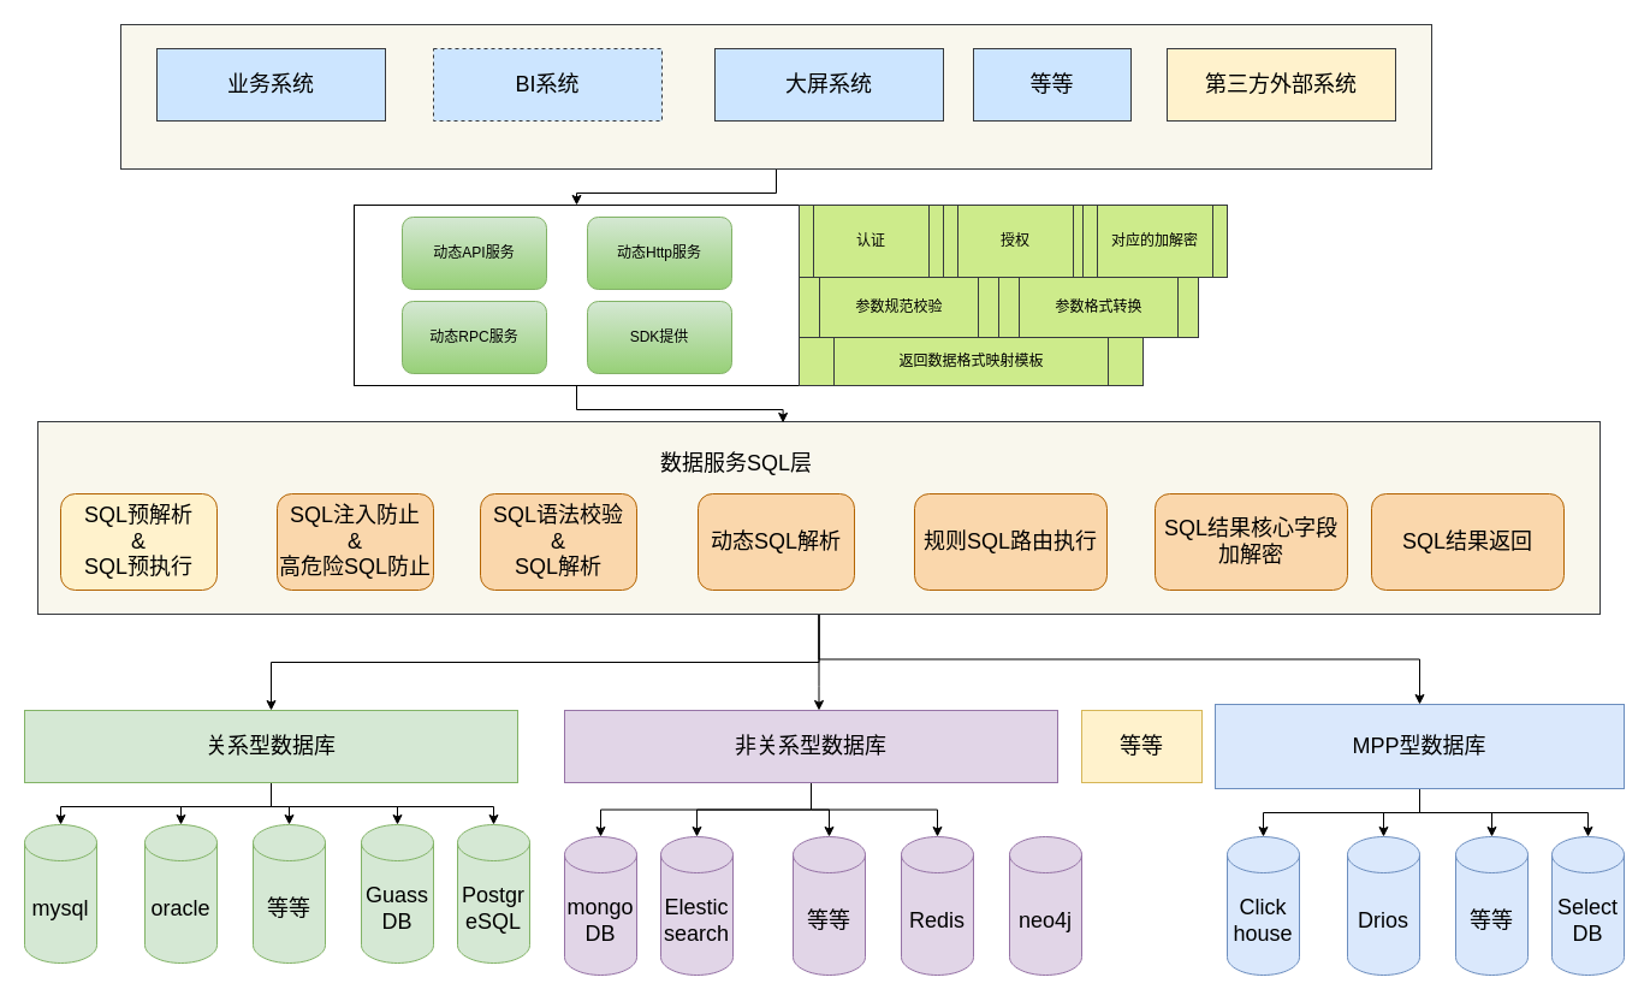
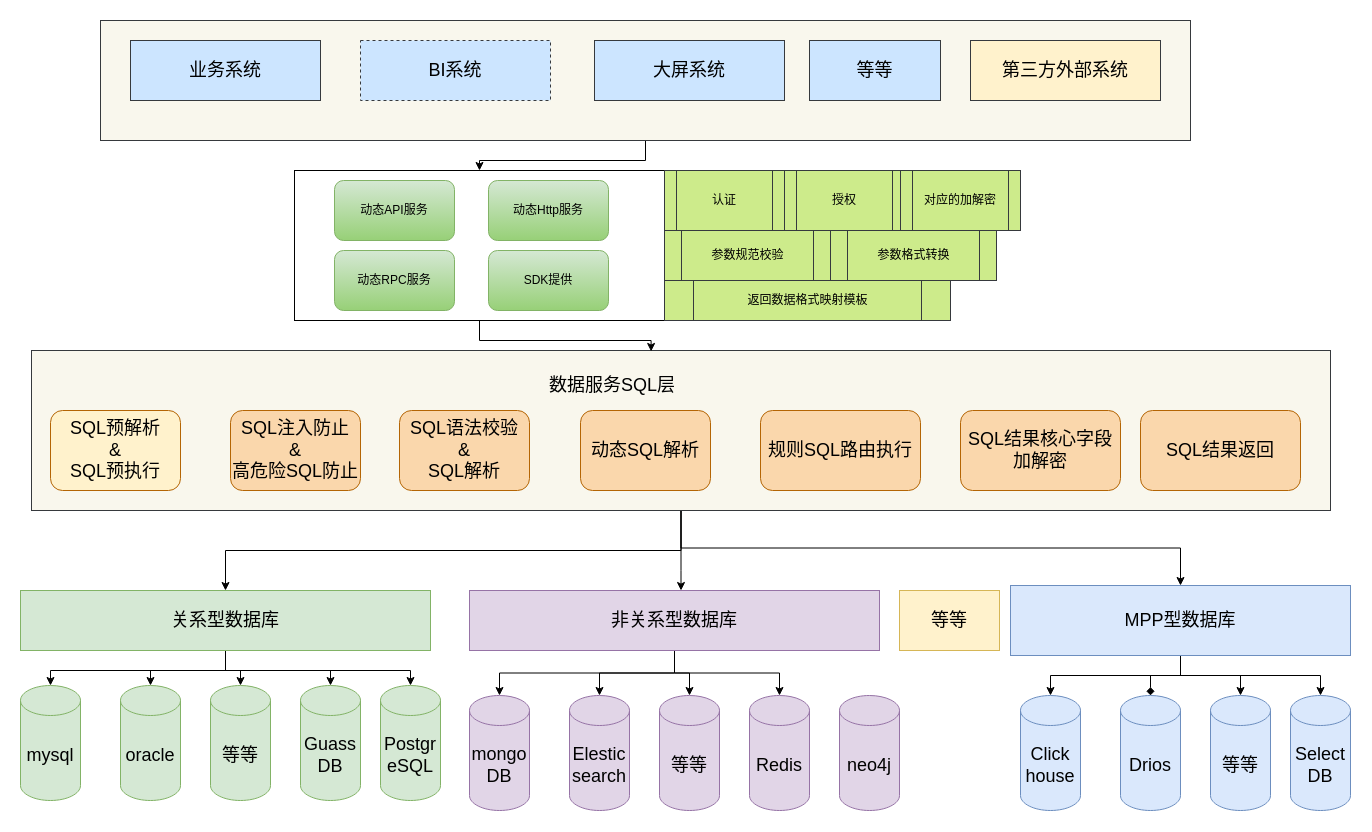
- <mxCell id="24" style="edgeStyle=orthogonalEdgeStyle;rounded=0;orthogonalLoop=1;jettySize=auto;html=1;exitX=0.5;exitY=1;exitDx=0;exitDy=0;entryX=0.5;entryY=0;entryDx=0;entryDy=0;entryPerimeter=0;" edge="1" parent="1" source="27" target="30"><mxGeometry relative="1" as="geometry" /></mxCell>
+ <mxCell id="24" style="edgeStyle=orthogonalEdgeStyle;rounded=0;orthogonalLoop=1;jettySize=auto;html=1;exitX=0.5;exitY=1;exitDx=0;exitDy=0;entryX=0.5;entryY=0;entryDx=0;entryDy=0;entryPerimeter=0;endArrow=diamond;" edge="1" parent="1" source="27" target="30"><mxGeometry relative="1" as="geometry" /></mxCell>
- <mxCell id="19" value="&lt;span style=&quot;font-size: 18px;&quot;&gt;Elestic&lt;br&gt;search&lt;br&gt;&lt;/span&gt;" style="shape=cylinder3;whiteSpace=wrap;html=1;boundedLbl=1;backgroundOutline=1;size=15;fillColor=#e1d5e7;strokeColor=#9673a6;" vertex="1" parent="1"><mxGeometry x="549" y="695" width="60" height="115" as="geometry" /></mxCell>
+ <mxCell id="19" value="&lt;span style=&quot;font-size: 18px;&quot;&gt;Elestic&lt;br&gt;search&lt;br&gt;&lt;/span&gt;" style="shape=cylinder3;whiteSpace=wrap;html=1;boundedLbl=1;backgroundOutline=1;size=15;fillColor=#e1d5e7;strokeColor=#9673a6;" vertex="1" parent="1"><mxGeometry x="569" y="695" width="60" height="115" as="geometry" /></mxCell>
